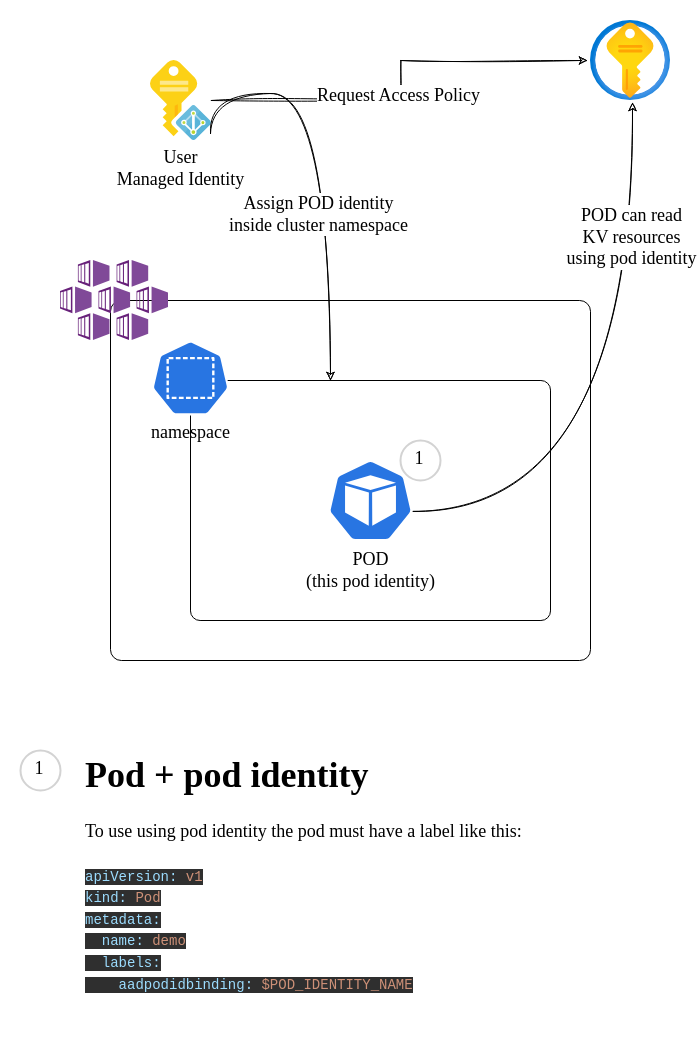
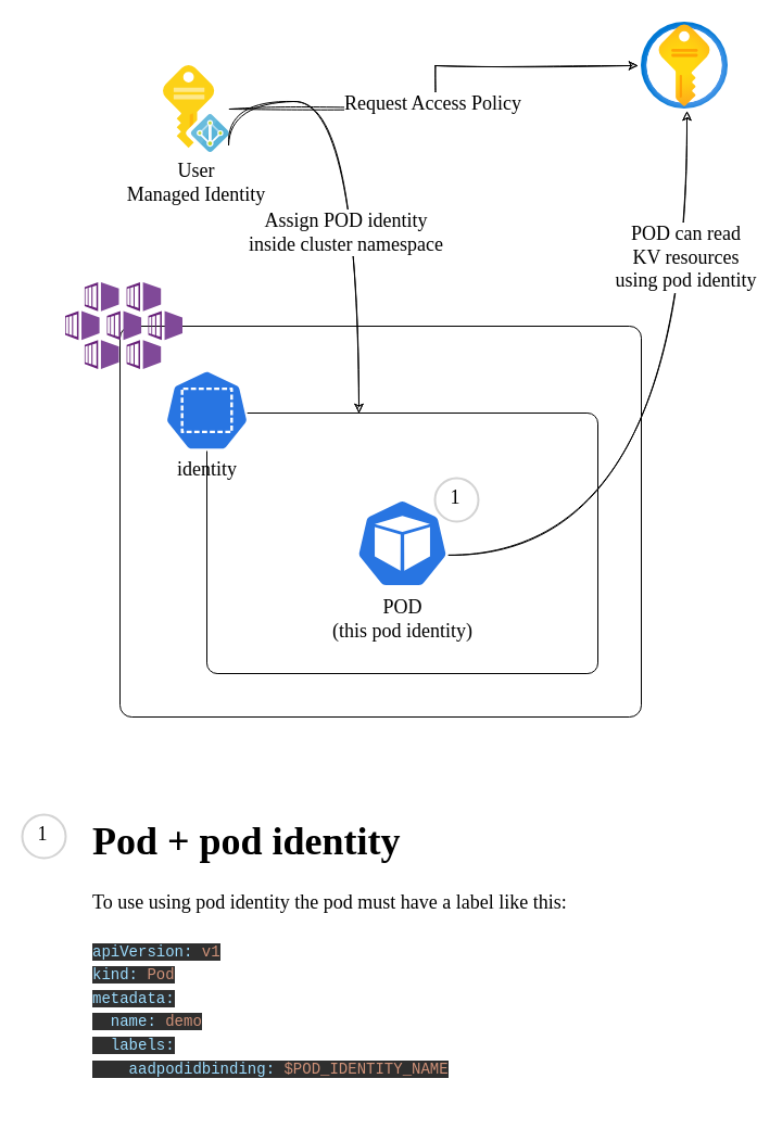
- <mxCell id="11" value="namespace" style="sketch=0;html=1;dashed=0;whitespace=wrap;fillColor=#2875E2;strokeColor=#ffffff;points=[[0.005,0.63,0],[0.1,0.2,0],[0.9,0.2,0],[0.5,0,0],[0.995,0.63,0],[0.72,0.99,0],[0.5,1,0],[0.28,0.99,0]];shape=mxgraph.kubernetes.icon;prIcon=ns;fontFamily=Architects Daughter;fontSource=https%3A%2F%2Ffonts.googleapis.com%2Fcss%3Ffamily%3DArchitects%2BDaughter;fontSize=18;labelPosition=center;verticalLabelPosition=bottom;align=center;verticalAlign=top;" vertex="1" parent="1"><mxGeometry x="150" y="340" width="80" height="75" as="geometry" /></mxCell>
+ <mxCell id="11" value="identity" style="sketch=0;html=1;dashed=0;whitespace=wrap;fillColor=#2875E2;strokeColor=#ffffff;points=[[0.005,0.63,0],[0.1,0.2,0],[0.9,0.2,0],[0.5,0,0],[0.995,0.63,0],[0.72,0.99,0],[0.5,1,0],[0.28,0.99,0]];shape=mxgraph.kubernetes.icon;prIcon=ns;fontFamily=Architects Daughter;fontSource=https%3A%2F%2Ffonts.googleapis.com%2Fcss%3Ffamily%3DArchitects%2BDaughter;fontSize=18;labelPosition=center;verticalLabelPosition=bottom;align=center;verticalAlign=top;" vertex="1" parent="1"><mxGeometry x="150" y="340" width="80" height="75" as="geometry" /></mxCell>
